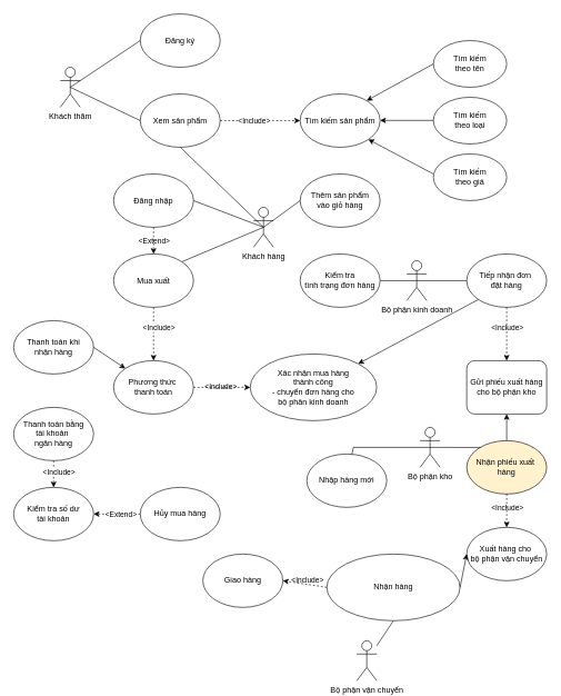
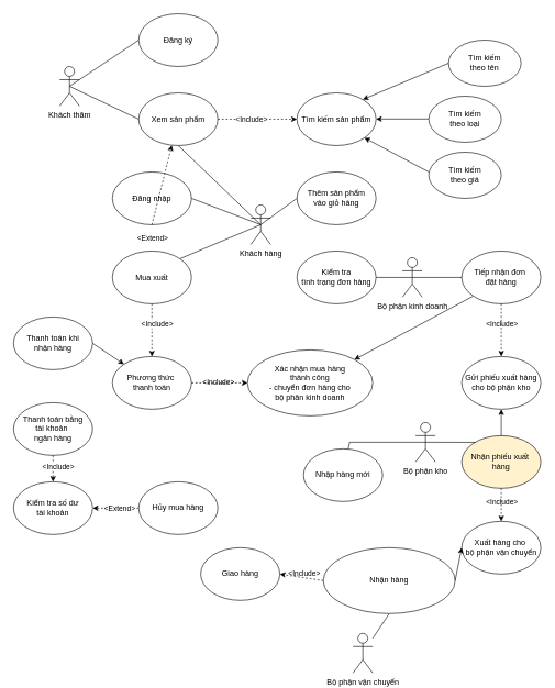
- <mxCell id="16" value="Tìm kiếm &lt;br&gt;theo tên" style="ellipse;whiteSpace=wrap;html=1;" parent="1" vertex="1"><mxGeometry x="650" y="60" width="110" height="70" as="geometry" /></mxCell>
+ <mxCell id="16" value="Tìm kiếm &lt;br&gt;theo tên" style="ellipse;whiteSpace=wrap;html=1;" parent="1" vertex="1"><mxGeometry x="680" y="60" width="110" height="70" as="geometry" /></mxCell>
- <mxCell id="26" value="" style="endArrow=classic;html=1;rounded=0;dashed=1;exitX=0.5;exitY=1;exitDx=0;exitDy=0;entryX=0.5;entryY=0;entryDx=0;entryDy=0;" parent="1" source="19" target="25" edge="1"><mxGeometry width="50" height="50" relative="1" as="geometry"><mxPoint x="270" y="540" as="sourcePoint" /><mxPoint x="180" y="350" as="targetPoint" /></mxGeometry></mxCell>
+ <mxCell id="26" value="" style="endArrow=classic;html=1;rounded=0;dashed=1;exitX=0.5;exitY=1;exitDx=0;exitDy=0;" parent="1" source="19" target="4" edge="1"><mxGeometry width="50" height="50" relative="1" as="geometry"><mxPoint x="270" y="540" as="sourcePoint" /><mxPoint x="180" y="350" as="targetPoint" /></mxGeometry></mxCell>
- <mxCell id="48" value="Gửi phiếu xuất hàng cho bộ phận kho" style="whiteSpace=wrap;html=1;rounded=1;" parent="1" vertex="1"><mxGeometry x="700" y="540" width="120" height="80" as="geometry" /></mxCell>
+ <mxCell id="48" value="Gửi phiếu xuất hàng cho bộ phận kho" style="ellipse;whiteSpace=wrap;html=1;" parent="1" vertex="1"><mxGeometry x="700" y="540" width="120" height="80" as="geometry" /></mxCell>
